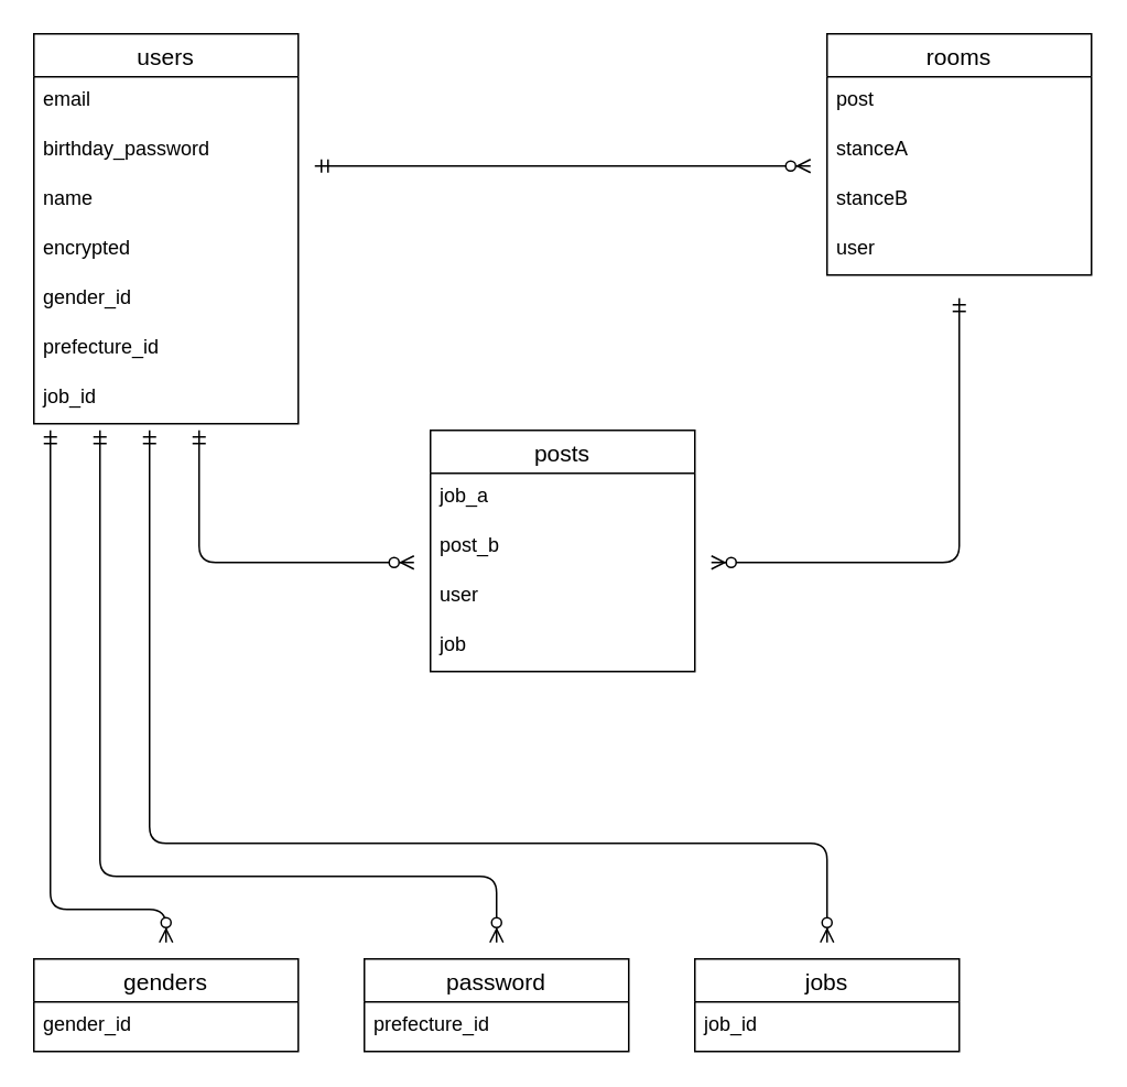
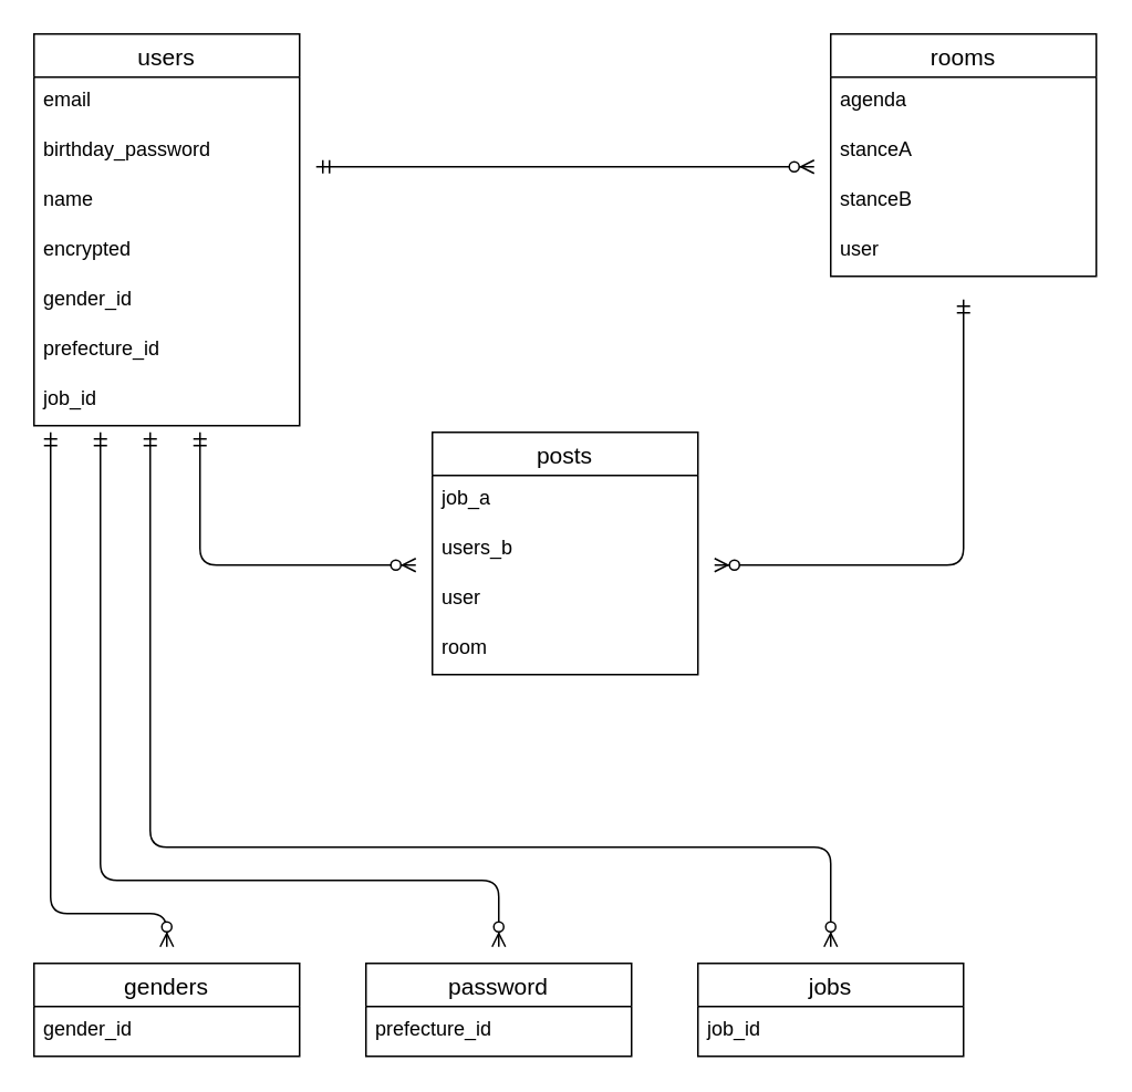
- <mxCell id="16" value="post" style="text;strokeColor=none;fillColor=none;spacingLeft=4;spacingRight=4;overflow=hidden;rotatable=0;points=[[0,0.5],[1,0.5]];portConstraint=eastwest;fontSize=12;" parent="15" vertex="1"><mxGeometry y="26" width="160" height="30" as="geometry" /></mxCell>
+ <mxCell id="16" value="agenda" style="text;strokeColor=none;fillColor=none;spacingLeft=4;spacingRight=4;overflow=hidden;rotatable=0;points=[[0,0.5],[1,0.5]];portConstraint=eastwest;fontSize=12;" parent="15" vertex="1"><mxGeometry y="26" width="160" height="30" as="geometry" /></mxCell>
- <mxCell id="12" value="post_b" style="text;strokeColor=none;fillColor=none;spacingLeft=4;spacingRight=4;overflow=hidden;rotatable=0;points=[[0,0.5],[1,0.5]];portConstraint=eastwest;fontSize=12;" vertex="1" parent="10"><mxGeometry y="56" width="160" height="30" as="geometry" /></mxCell>
+ <mxCell id="12" value="users_b" style="text;strokeColor=none;fillColor=none;spacingLeft=4;spacingRight=4;overflow=hidden;rotatable=0;points=[[0,0.5],[1,0.5]];portConstraint=eastwest;fontSize=12;" vertex="1" parent="10"><mxGeometry y="56" width="160" height="30" as="geometry" /></mxCell>
- <mxCell id="14" value="job" style="text;strokeColor=none;fillColor=none;spacingLeft=4;spacingRight=4;overflow=hidden;rotatable=0;points=[[0,0.5],[1,0.5]];portConstraint=eastwest;fontSize=12;" parent="10" vertex="1"><mxGeometry y="116" width="160" height="30" as="geometry" /></mxCell>
+ <mxCell id="14" value="room" style="text;strokeColor=none;fillColor=none;spacingLeft=4;spacingRight=4;overflow=hidden;rotatable=0;points=[[0,0.5],[1,0.5]];portConstraint=eastwest;fontSize=12;" parent="10" vertex="1"><mxGeometry y="116" width="160" height="30" as="geometry" /></mxCell>
